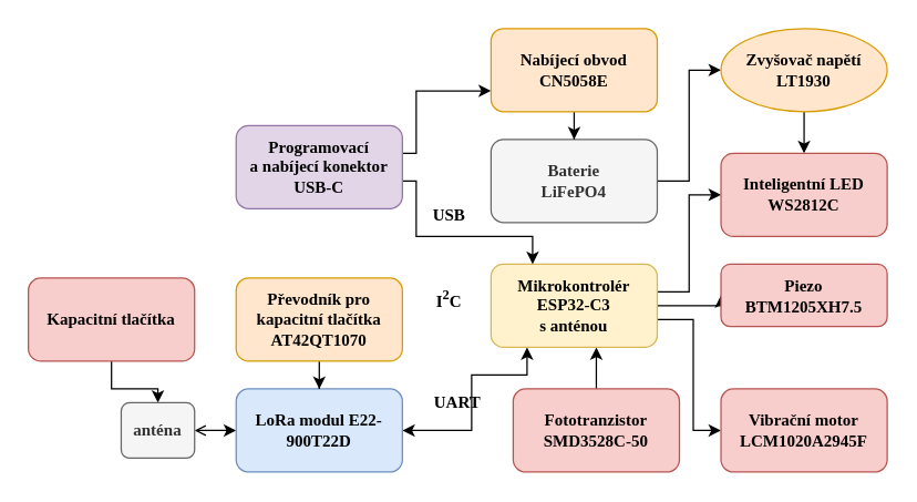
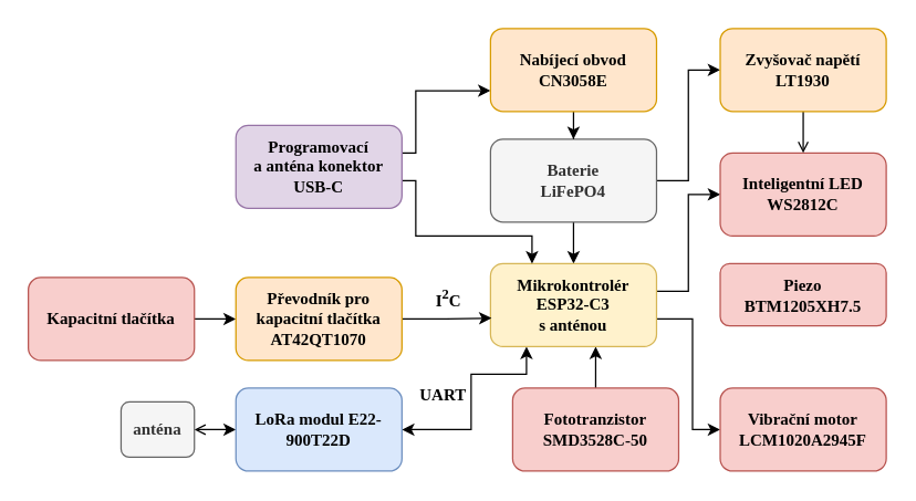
- <mxCell id="21" value="&lt;div&gt;Nabíjecí obvod&lt;/div&gt;&lt;div&gt;CN5058E&lt;/div&gt;" style="rounded=1;whiteSpace=wrap;html=1;fontStyle=1;fillColor=#ffe6cc;strokeColor=#d79b00;fontFamily=Times New Roman;" parent="1" vertex="1"><mxGeometry x="354" y="20" width="120" height="60" as="geometry" /></mxCell>
+ <mxCell id="21" value="&lt;div&gt;Nabíjecí obvod&lt;/div&gt;&lt;div&gt;CN3058E&lt;/div&gt;" style="rounded=1;whiteSpace=wrap;html=1;fontStyle=1;fillColor=#ffe6cc;strokeColor=#d79b00;fontFamily=Times New Roman;" parent="1" vertex="1"><mxGeometry x="354" y="20" width="120" height="60" as="geometry" /></mxCell>
- <mxCell id="27" value="&lt;div&gt;Zvyšovač napětí &lt;br&gt;&lt;/div&gt;&lt;div&gt;LT1930&lt;br&gt;&lt;/div&gt;" style="ellipse;whiteSpace=wrap;html=1;fontStyle=1;fillColor=#ffe6cc;strokeColor=#d79b00;fontFamily=Times New Roman;" parent="1" vertex="1"><mxGeometry x="520" y="20" width="120" height="60" as="geometry" /></mxCell>
+ <mxCell id="27" value="&lt;div&gt;Zvyšovač napětí &lt;br&gt;&lt;/div&gt;&lt;div&gt;LT1930&lt;br&gt;&lt;/div&gt;" style="rounded=1;whiteSpace=wrap;html=1;fontStyle=1;fillColor=#ffe6cc;strokeColor=#d79b00;fontFamily=Times New Roman;" parent="1" vertex="1"><mxGeometry x="520" y="20" width="120" height="60" as="geometry" /></mxCell>
- <mxCell id="26" style="edgeStyle=orthogonalEdgeStyle;rounded=0;orthogonalLoop=1;jettySize=auto;html=1;entryX=0.5;entryY=0;entryDx=0;entryDy=0;fontFamily=Times New Roman;" parent="1" source="27" target="15" edge="1"><mxGeometry relative="1" as="geometry" /></mxCell>
+ <mxCell id="26" style="edgeStyle=orthogonalEdgeStyle;rounded=0;orthogonalLoop=1;jettySize=auto;html=1;entryX=0.5;entryY=0;entryDx=0;entryDy=0;fontFamily=Times New Roman;endArrow=open;" parent="1" source="27" target="15" edge="1"><mxGeometry relative="1" as="geometry" /></mxCell>
- <mxCell id="19" value="&lt;div&gt;Programovací &lt;br&gt;&lt;/div&gt;&lt;div&gt;a nabíjecí konektor&lt;/div&gt;&lt;div&gt;USB-C&lt;br&gt;&lt;/div&gt;" style="rounded=1;whiteSpace=wrap;html=1;fontStyle=1;fillColor=#e1d5e7;strokeColor=#9673a6;fontFamily=Times New Roman;" parent="1" vertex="1"><mxGeometry x="170" y="90" width="120" height="60" as="geometry" /></mxCell>
+ <mxCell id="19" value="&lt;div&gt;Programovací &lt;br&gt;&lt;/div&gt;&lt;div&gt;a anténa konektor&lt;/div&gt;&lt;div&gt;USB-C&lt;br&gt;&lt;/div&gt;" style="rounded=1;whiteSpace=wrap;html=1;fontStyle=1;fillColor=#e1d5e7;strokeColor=#9673a6;fontFamily=Times New Roman;" parent="1" vertex="1"><mxGeometry x="170" y="90" width="120" height="60" as="geometry" /></mxCell>
- <mxCell id="30" value="&lt;b&gt;USB&lt;/b&gt;" style="text;html=1;strokeColor=none;fillColor=none;align=center;verticalAlign=middle;whiteSpace=wrap;rounded=0;fontFamily=Times New Roman;" parent="1" vertex="1"><mxGeometry x="294" y="140" width="60" height="30" as="geometry" /></mxCell>
+ <mxCell id="2" style="edgeStyle=orthogonalEdgeStyle;rounded=0;orthogonalLoop=1;jettySize=auto;html=1;entryX=0.5;entryY=0;entryDx=0;entryDy=0;fontFamily=Times New Roman;" parent="1" source="4" target="10" edge="1"><mxGeometry relative="1" as="geometry"><mxPoint x="414" y="110" as="targetPoint" /></mxGeometry></mxCell>
- <mxCell id="6" style="edgeStyle=orthogonalEdgeStyle;rounded=0;orthogonalLoop=1;jettySize=auto;html=1;entryX=0;entryY=0.5;entryDx=0;entryDy=0;fontFamily=Times New Roman;" parent="1" source="10" target="16" edge="1"><mxGeometry relative="1" as="geometry"><Array as="points"><mxPoint x="520" y="220" /><mxPoint x="520" y="220" /></Array></mxGeometry></mxCell>
- <mxCell id="24" style="edgeStyle=orthogonalEdgeStyle;rounded=0;orthogonalLoop=1;jettySize=auto;html=1;fontFamily=Times New Roman;" parent="1" source="25" target="12" edge="1"><mxGeometry relative="1" as="geometry"><mxPoint x="350" y="230" as="targetPoint" /></mxGeometry></mxCell>
+ <mxCell id="24" style="edgeStyle=orthogonalEdgeStyle;rounded=0;orthogonalLoop=1;jettySize=auto;html=1;entryX=0.006;entryY=0.656;entryDx=0;entryDy=0;entryPerimeter=0;fontFamily=Times New Roman;" parent="1" source="25" target="10" edge="1"><mxGeometry relative="1" as="geometry"><mxPoint x="350" y="230" as="targetPoint" /></mxGeometry></mxCell>
- <mxCell id="13" style="edgeStyle=orthogonalEdgeStyle;rounded=0;orthogonalLoop=1;jettySize=auto;html=1;fontFamily=Times New Roman;" parent="1" source="14" target="22" edge="1"><mxGeometry relative="1" as="geometry" /></mxCell>
+ <mxCell id="13" style="edgeStyle=orthogonalEdgeStyle;rounded=0;orthogonalLoop=1;jettySize=auto;html=1;entryX=0;entryY=0.5;entryDx=0;entryDy=0;fontFamily=Times New Roman;" parent="1" source="14" target="25" edge="1"><mxGeometry relative="1" as="geometry" /></mxCell>
- <mxCell id="28" value="&lt;b&gt;UART&lt;/b&gt;" style="text;html=1;strokeColor=none;fillColor=none;align=center;verticalAlign=middle;whiteSpace=wrap;rounded=0;fontFamily=Times New Roman;" parent="1" vertex="1"><mxGeometry x="300" y="275" width="60" height="30" as="geometry" /></mxCell>
+ <mxCell id="28" value="&lt;b&gt;UART&lt;/b&gt;" style="text;html=1;strokeColor=none;fillColor=none;align=center;verticalAlign=middle;whiteSpace=wrap;rounded=0;fontFamily=Times New Roman;" parent="1" vertex="1"><mxGeometry x="290" y="270" width="60" height="30" as="geometry" /></mxCell>
